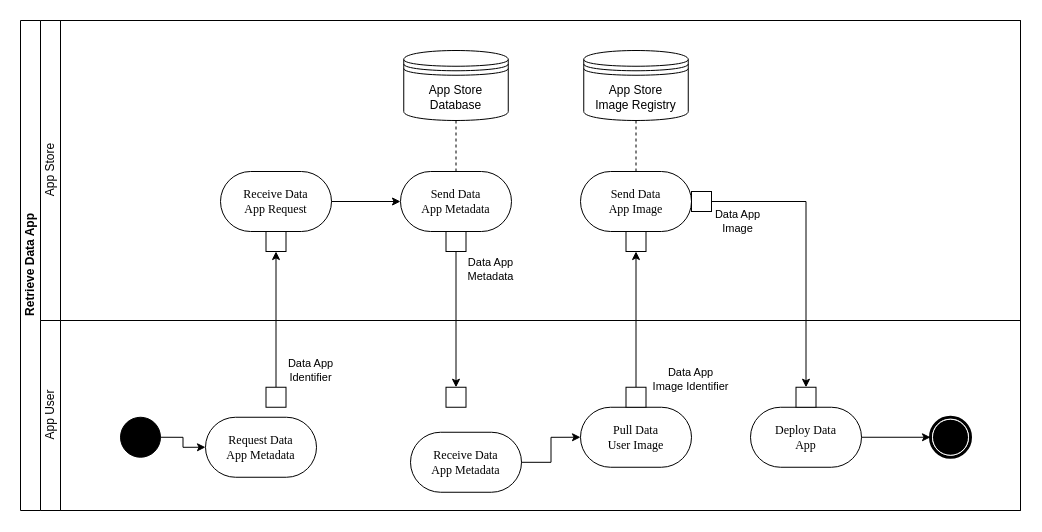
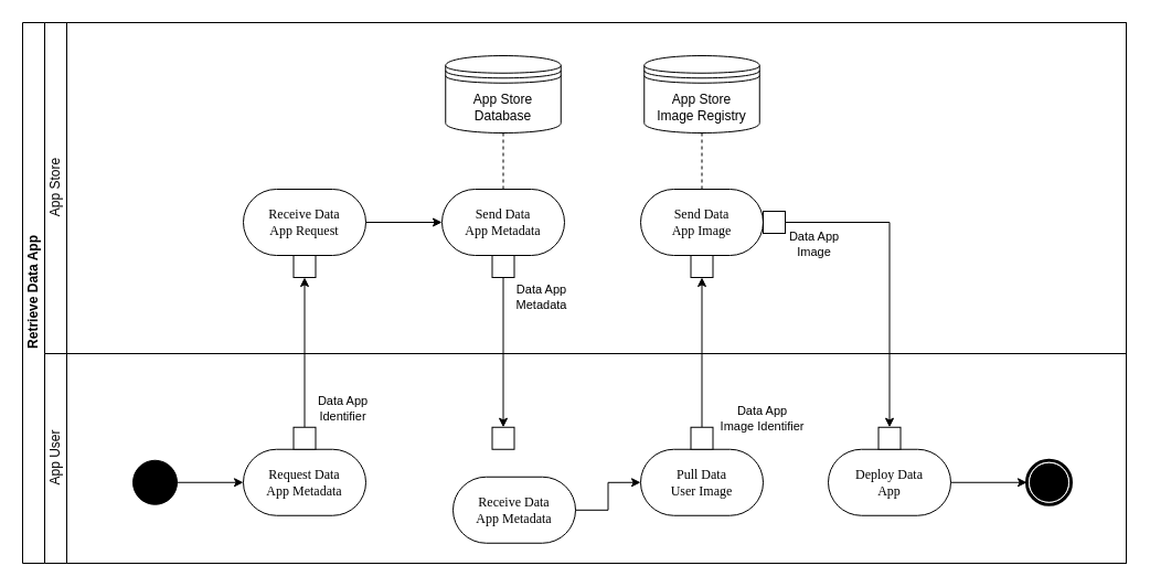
- <mxCell id="22" value="&lt;div&gt;Request Data&lt;/div&gt;&lt;div&gt;App Metadata&lt;br&gt;&lt;/div&gt;" style="rounded=1;whiteSpace=wrap;html=1;shadow=0;comic=0;labelBackgroundColor=none;strokeWidth=1;fontFamily=Verdana;fontSize=12;align=center;arcSize=50;" vertex="1" parent="12"><mxGeometry x="165" y="96.75" width="111" height="60" as="geometry" /></mxCell>
+ <mxCell id="22" value="&lt;div&gt;Request Data&lt;/div&gt;&lt;div&gt;App Metadata&lt;br&gt;&lt;/div&gt;" style="rounded=1;whiteSpace=wrap;html=1;shadow=0;comic=0;labelBackgroundColor=none;strokeWidth=1;fontFamily=Verdana;fontSize=12;align=center;arcSize=50;" vertex="1" parent="12"><mxGeometry x="180" y="86.75" width="111" height="60" as="geometry" /></mxCell>
